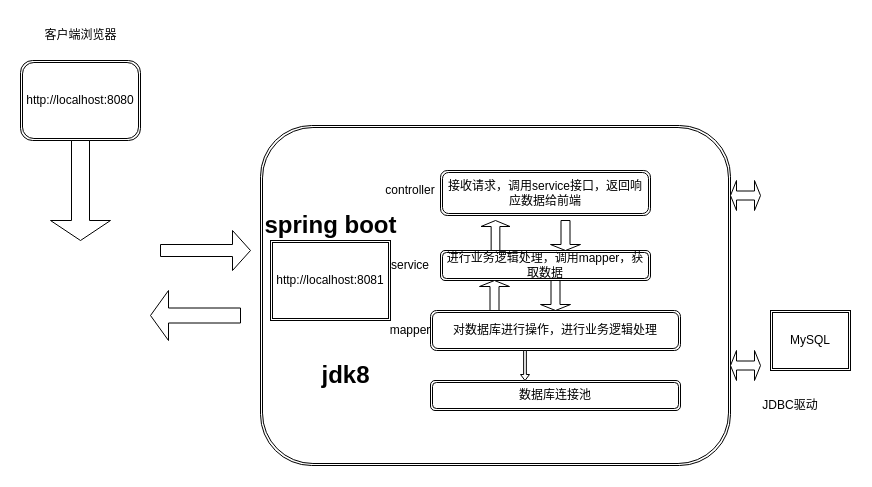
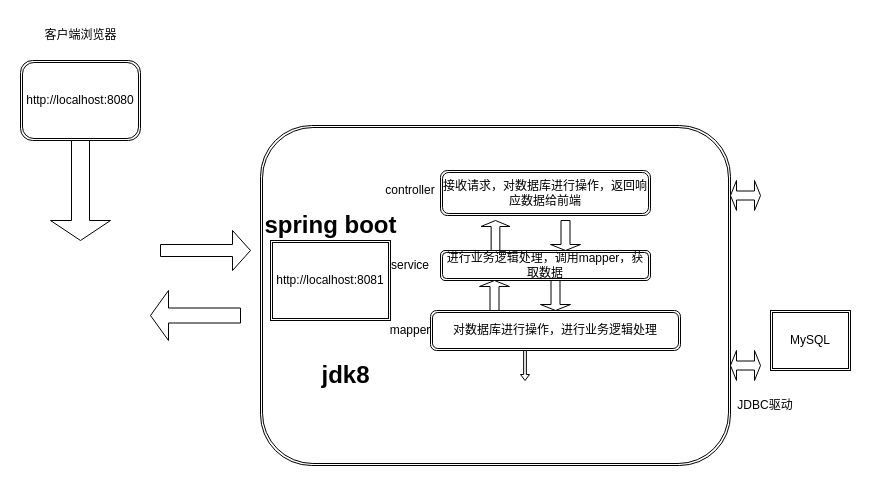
- <mxCell id="11" value="接收请求，调用service接口，返回响应数据给前端" style="shape=ext;double=1;rounded=1;whiteSpace=wrap;html=1;" vertex="1" parent="1"><mxGeometry x="440" y="170" width="210" height="45" as="geometry" /></mxCell>
+ <mxCell id="11" value="接收请求，对数据库进行操作，返回响应数据给前端" style="shape=ext;double=1;rounded=1;whiteSpace=wrap;html=1;" vertex="1" parent="1"><mxGeometry x="440" y="170" width="210" height="45" as="geometry" /></mxCell>
- <mxCell id="23" value="数据库连接池" style="shape=ext;double=1;rounded=1;whiteSpace=wrap;html=1;" vertex="1" parent="1"><mxGeometry x="430" y="380" width="250" height="30" as="geometry" /></mxCell>
- <mxCell id="25" value="JDBC驱动" style="text;html=1;strokeColor=none;fillColor=none;align=center;verticalAlign=middle;whiteSpace=wrap;overflow=hidden;" vertex="1" parent="1"><mxGeometry x="755" y="390" width="70" height="30" as="geometry" /></mxCell>
+ <mxCell id="25" value="JDBC驱动" style="text;html=1;strokeColor=none;fillColor=none;align=center;verticalAlign=middle;whiteSpace=wrap;overflow=hidden;" vertex="1" parent="1"><mxGeometry y="390" width="70" height="30" as="geometry" x="730" /></mxCell>
